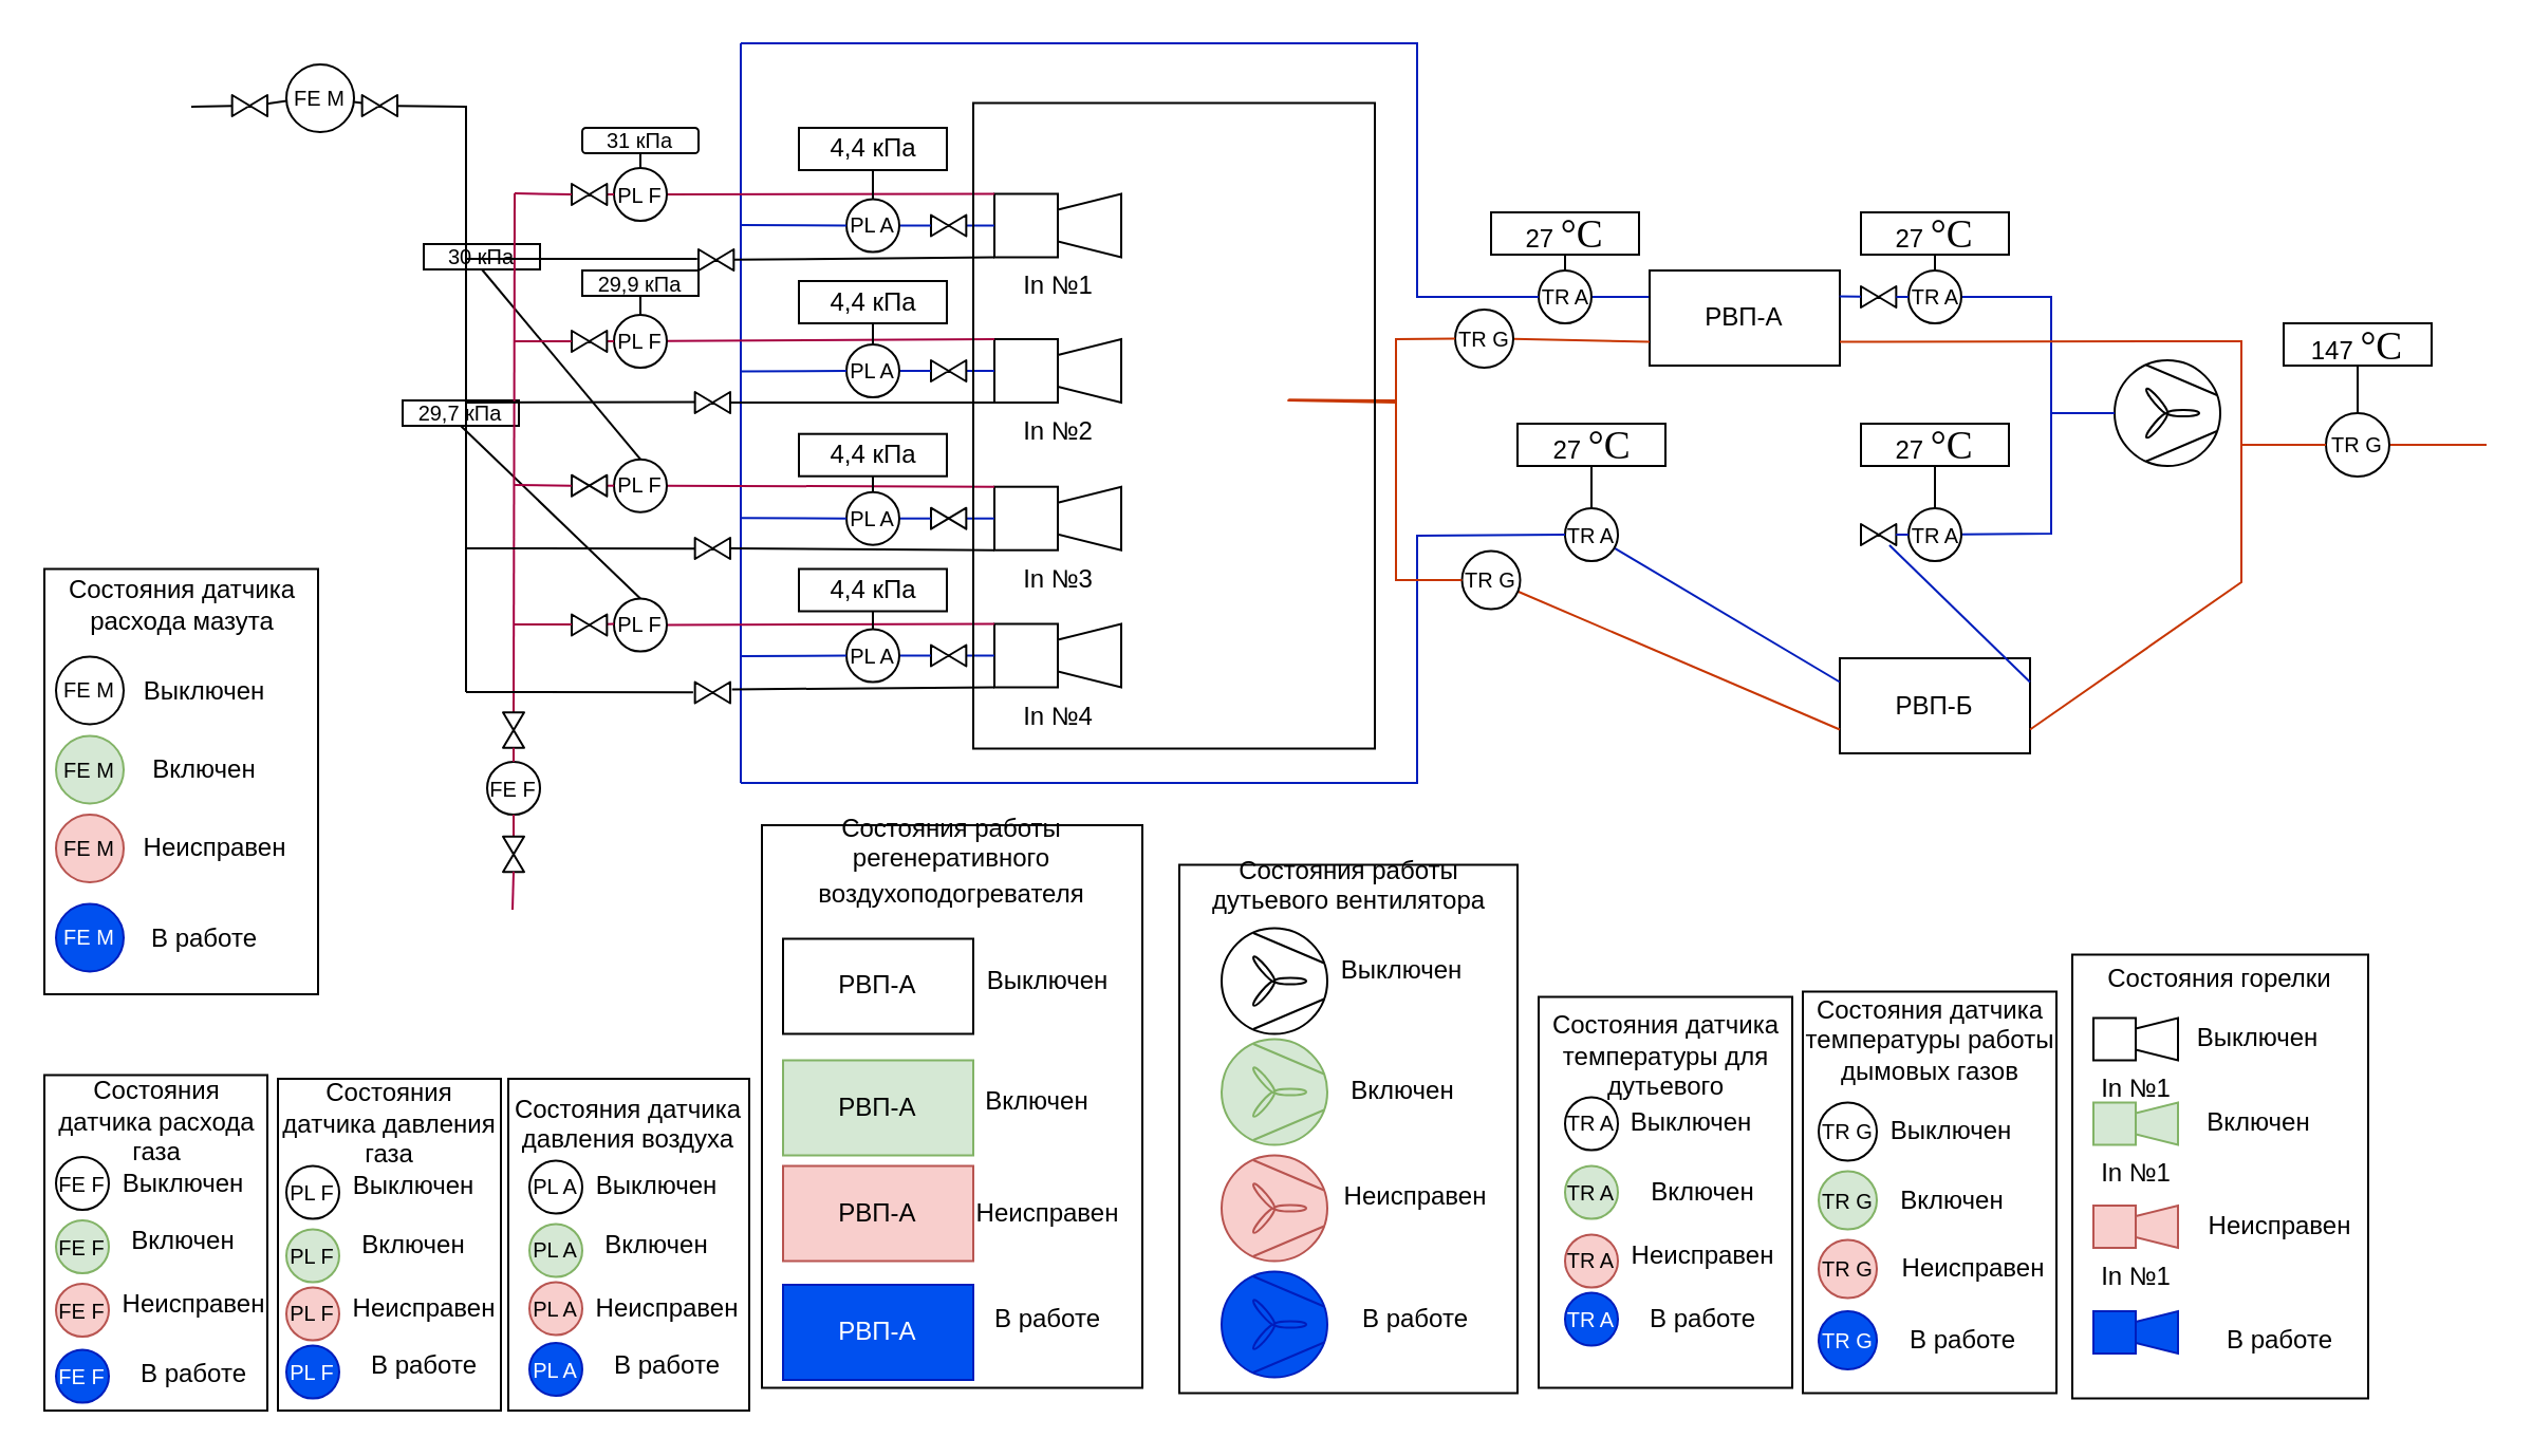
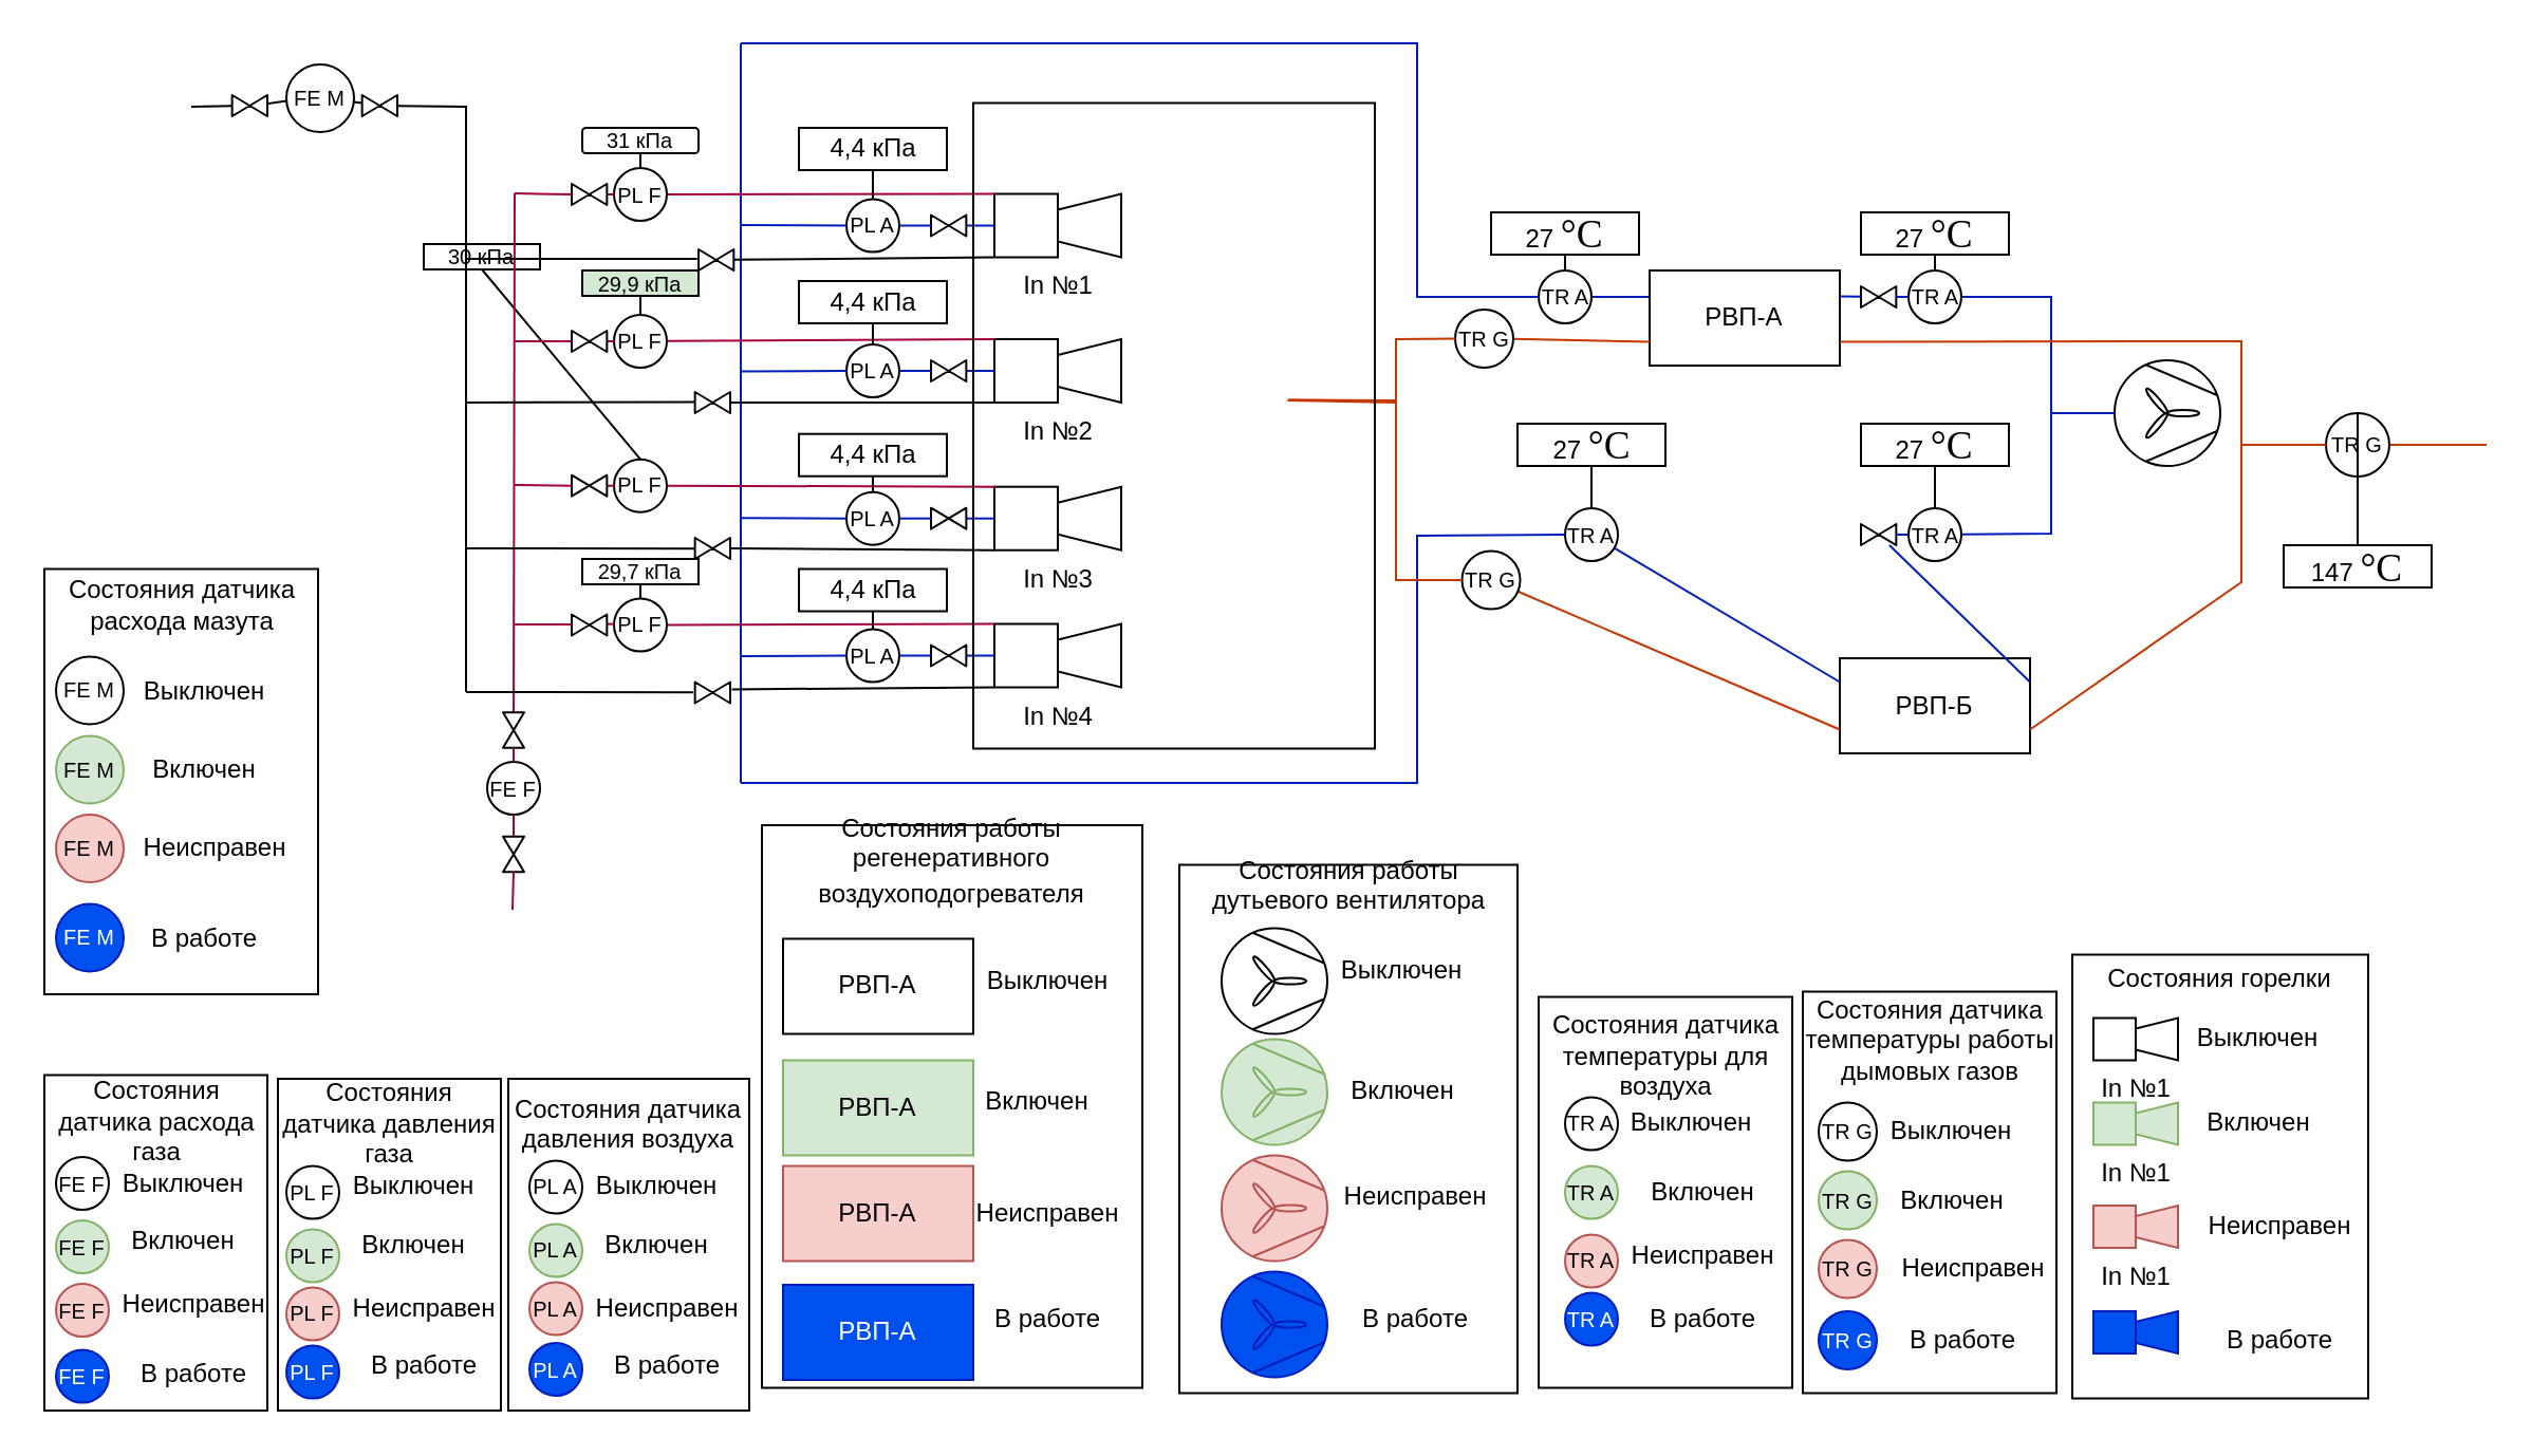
- <mxCell id="147" value="&lt;font style=&quot;font-size: 10px&quot;&gt;29,9&amp;nbsp;кПа&lt;/font&gt;" style="rounded=0;whiteSpace=wrap;html=1;shadow=0;sketch=0;" parent="1" vertex="1"><mxGeometry x="275" y="127.5" width="55" height="12" as="geometry" /></mxCell>
+ <mxCell id="147" value="&lt;font style=&quot;font-size: 10px&quot;&gt;29,9&amp;nbsp;кПа&lt;/font&gt;" style="rounded=0;whiteSpace=wrap;html=1;shadow=0;sketch=0;fillColor=#d5e8d4;" parent="1" vertex="1"><mxGeometry x="275" y="127.5" width="55" height="12" as="geometry" /></mxCell>
- <mxCell id="43" value="147&amp;nbsp;&lt;span style=&quot;font-size: 14pt ; line-height: 150% ; font-family: &amp;#34;times new roman&amp;#34; , serif&quot;&gt;°C&lt;/span&gt;" style="rounded=0;whiteSpace=wrap;html=1;shadow=0;sketch=0;" parent="1" vertex="1"><mxGeometry x="1080" y="152.5" width="70" height="20" as="geometry" /></mxCell>
+ <mxCell id="43" value="147&amp;nbsp;&lt;span style=&quot;font-size: 14pt ; line-height: 150% ; font-family: &amp;#34;times new roman&amp;#34; , serif&quot;&gt;°C&lt;/span&gt;" style="rounded=0;whiteSpace=wrap;html=1;shadow=0;sketch=0;" parent="1" vertex="1"><mxGeometry x="1080" y="257.5" width="70" height="20" as="geometry" /></mxCell>
- <mxCell id="151" value="&lt;font style=&quot;font-size: 10px&quot;&gt;29,7 кПа&lt;/font&gt;" style="rounded=0;whiteSpace=wrap;html=1;shadow=0;sketch=0;" parent="1" vertex="1"><mxGeometry x="190" y="189" width="55" height="12" as="geometry" /></mxCell>
+ <mxCell id="151" value="&lt;font style=&quot;font-size: 10px&quot;&gt;29,7 кПа&lt;/font&gt;" style="rounded=0;whiteSpace=wrap;html=1;shadow=0;sketch=0;" parent="1" vertex="1"><mxGeometry x="275" y="264" width="55" height="12" as="geometry" /></mxCell>
- <mxCell id="77" value="Состояния датчика температуры для дутьевого&lt;br&gt;&lt;br&gt;&lt;br&gt;&lt;br&gt;&lt;br&gt;&lt;br&gt;&lt;br&gt;&lt;br&gt;&lt;br&gt;&lt;br&gt;" style="rounded=0;whiteSpace=wrap;html=1;shadow=0;sketch=0;fillColor=none;" parent="1" vertex="1"><mxGeometry x="727.5" y="471.25" width="120" height="185" as="geometry" /></mxCell>
+ <mxCell id="77" value="Состояния датчика температуры для воздуха&lt;br&gt;&lt;br&gt;&lt;br&gt;&lt;br&gt;&lt;br&gt;&lt;br&gt;&lt;br&gt;&lt;br&gt;&lt;br&gt;&lt;br&gt;" style="rounded=0;whiteSpace=wrap;html=1;shadow=0;sketch=0;fillColor=none;" parent="1" vertex="1"><mxGeometry x="727.5" y="471.25" width="120" height="185" as="geometry" /></mxCell>
